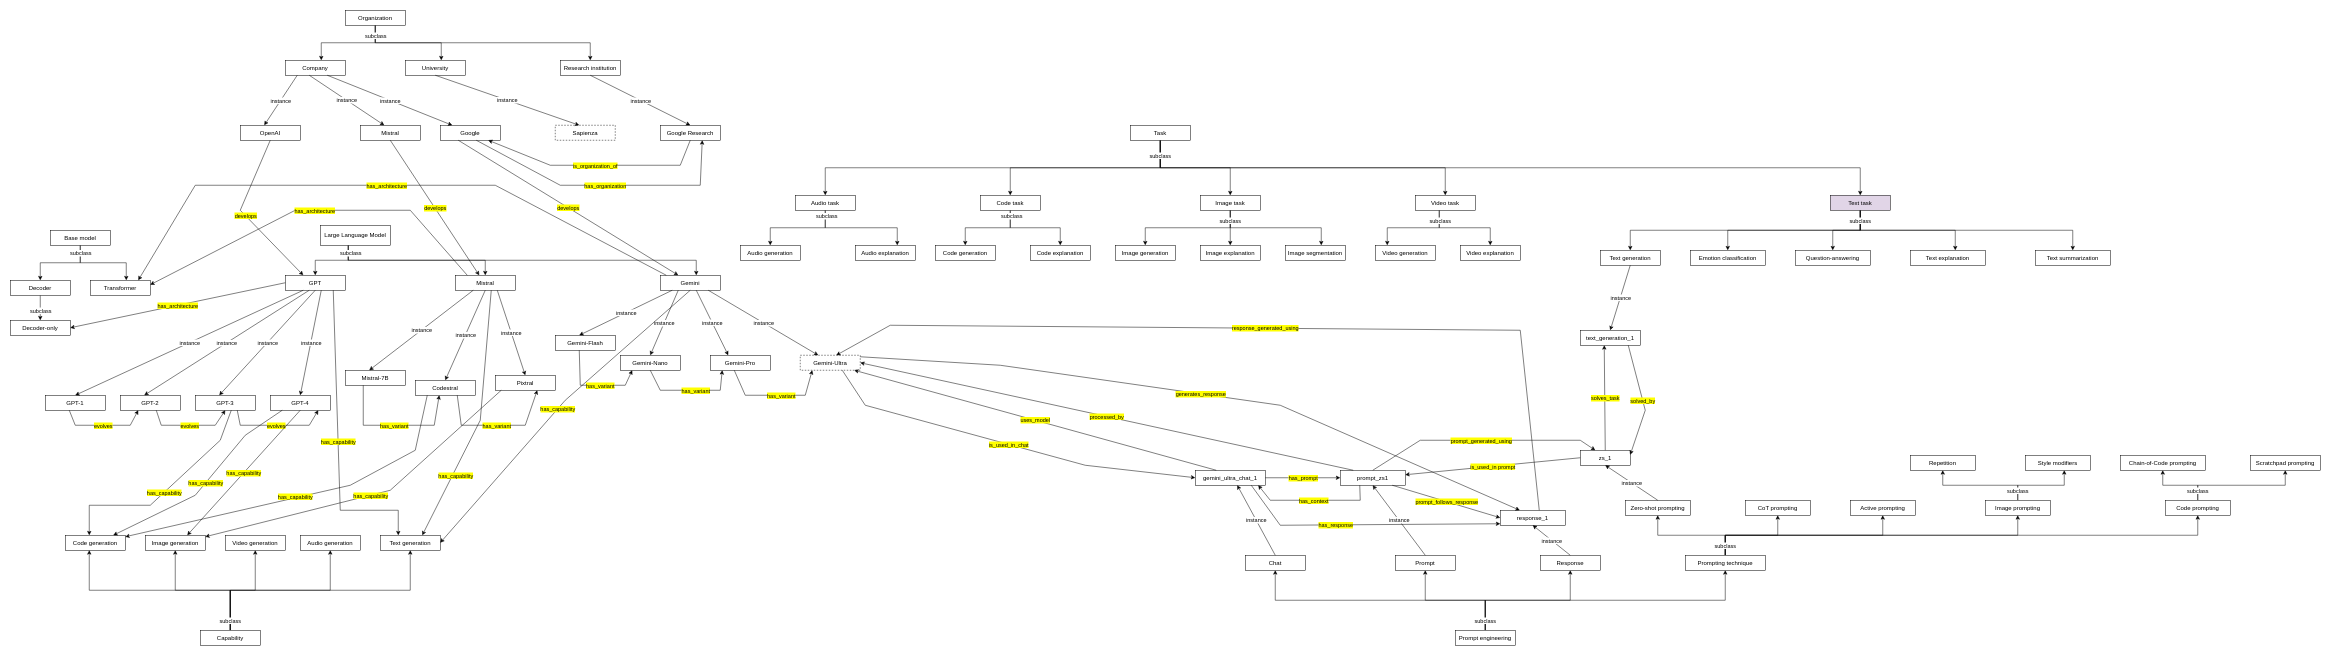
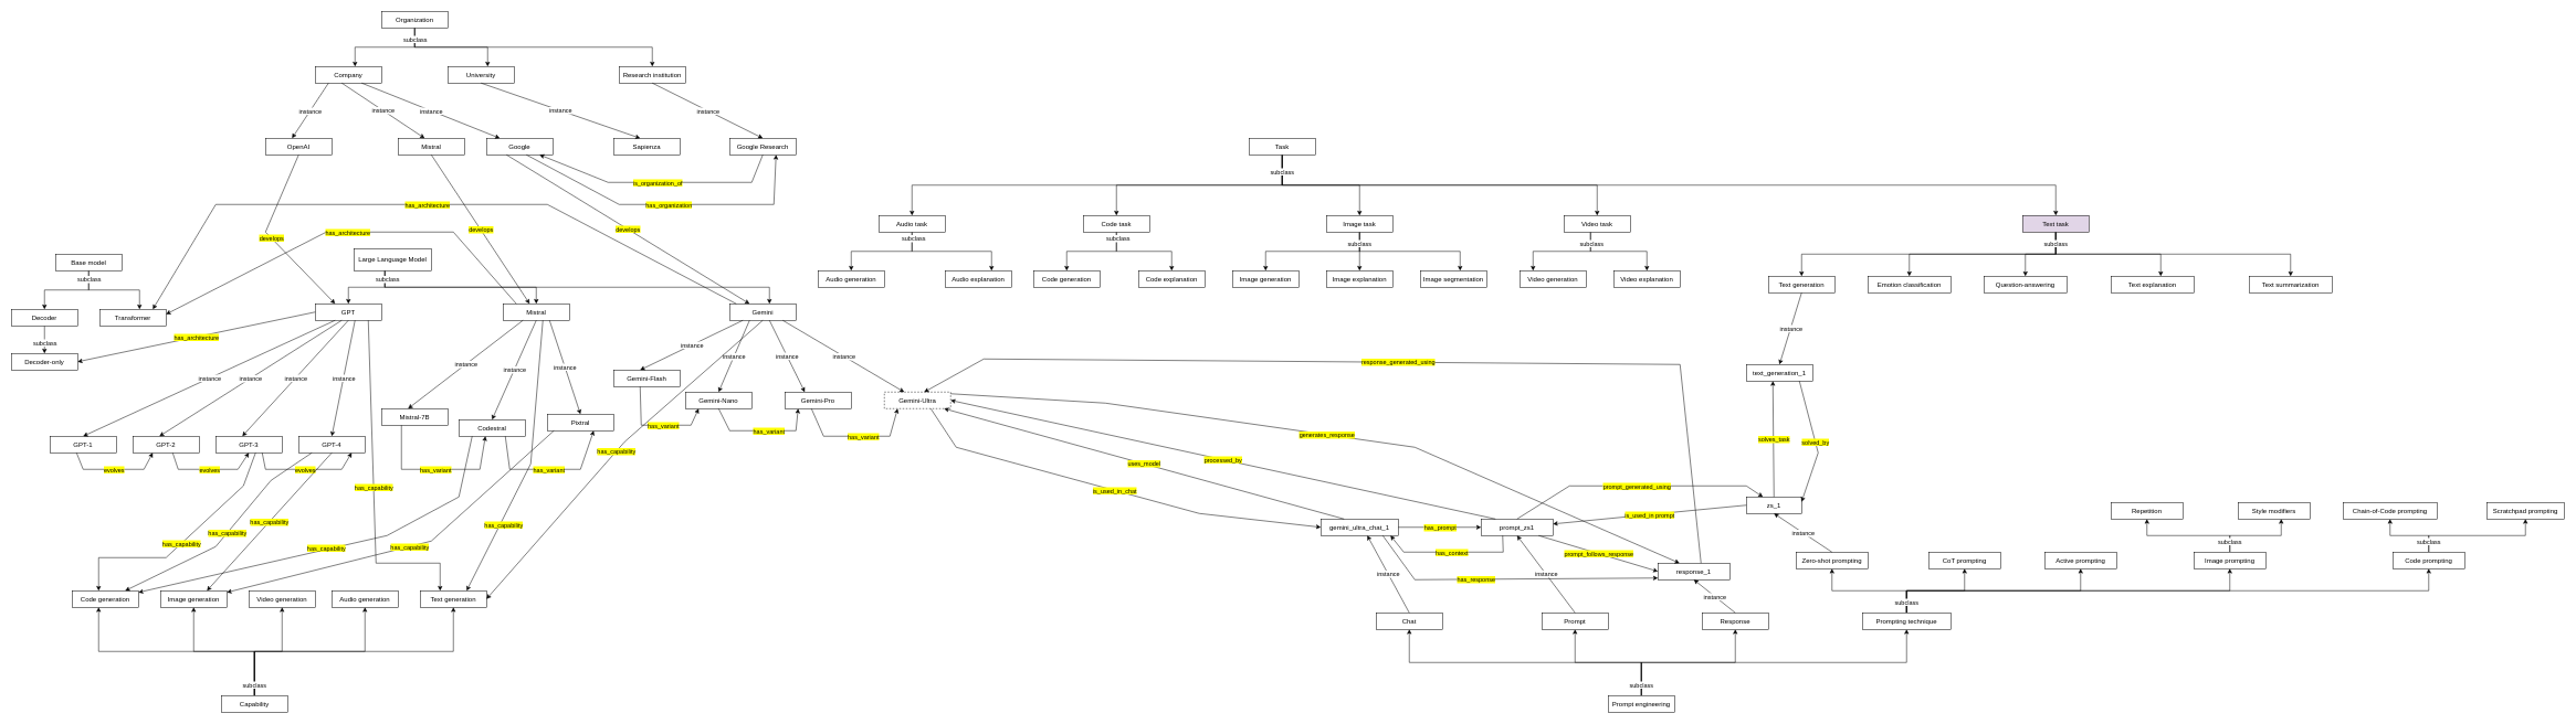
- <mxCell id="121" value="Sapienza" style="rounded=0;whiteSpace=wrap;html=1;snapToPoint=1;points=[[0.1,0],[0.2,0],[0.3,0],[0.4,0],[0.5,0],[0.6,0],[0.7,0],[0.8,0],[0.9,0],[0,0.1],[0,0.3],[0,0.5],[0,0.7],[0,0.9],[0.1,1],[0.2,1],[0.3,1],[0.4,1],[0.5,1],[0.6,1],[0.7,1],[0.8,1],[0.9,1],[1,0.1],[1,0.3],[1,0.5],[1,0.7],[1,0.9]];dashed=1;" parent="1" vertex="1"><mxGeometry x="1110" y="250" width="120" height="30" as="geometry" /></mxCell>
+ <mxCell id="121" value="Sapienza" style="rounded=0;whiteSpace=wrap;html=1;snapToPoint=1;points=[[0.1,0],[0.2,0],[0.3,0],[0.4,0],[0.5,0],[0.6,0],[0.7,0],[0.8,0],[0.9,0],[0,0.1],[0,0.3],[0,0.5],[0,0.7],[0,0.9],[0.1,1],[0.2,1],[0.3,1],[0.4,1],[0.5,1],[0.6,1],[0.7,1],[0.8,1],[0.9,1],[1,0.1],[1,0.3],[1,0.5],[1,0.7],[1,0.9]];" parent="1" vertex="1"><mxGeometry x="1110" y="250" width="120" height="30" as="geometry" /></mxCell>
